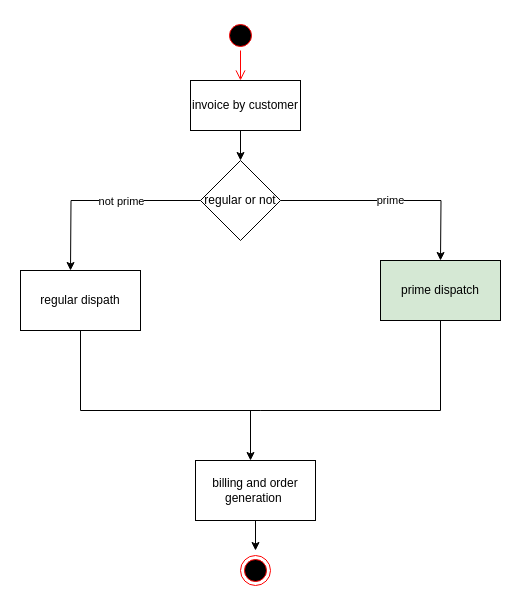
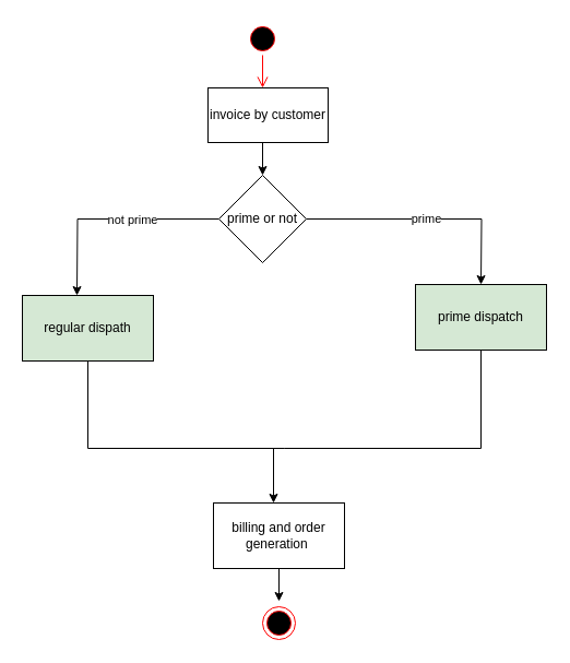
- <mxCell id="9" value="regular or not" style="rhombus;whiteSpace=wrap;html=1;" vertex="1" parent="1"><mxGeometry x="200" y="160" width="80" height="80" as="geometry" /></mxCell>
+ <mxCell id="9" value="prime or not" style="rhombus;whiteSpace=wrap;html=1;" vertex="1" parent="1"><mxGeometry x="200" y="160" width="80" height="80" as="geometry" /></mxCell>
- <mxCell id="11" value="regular dispath" style="rounded=0;whiteSpace=wrap;html=1;" vertex="1" parent="1"><mxGeometry x="20" y="270" width="120" height="60" as="geometry" /></mxCell>
+ <mxCell id="11" value="regular dispath" style="rounded=0;whiteSpace=wrap;html=1;fillColor=#d5e8d4;" vertex="1" parent="1"><mxGeometry x="20" y="270" width="120" height="60" as="geometry" /></mxCell>
